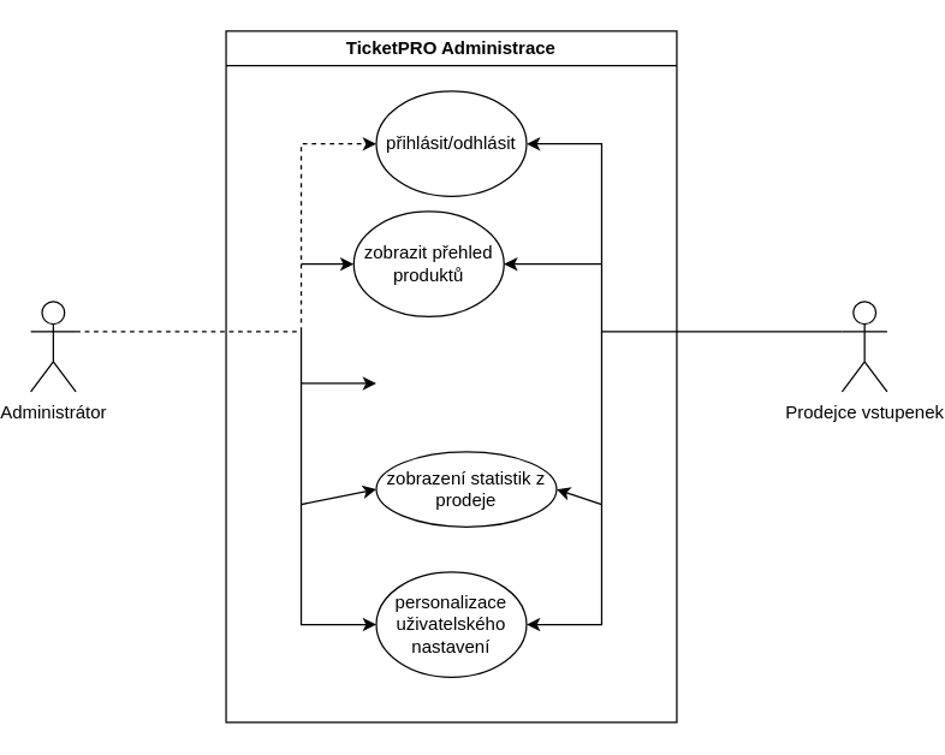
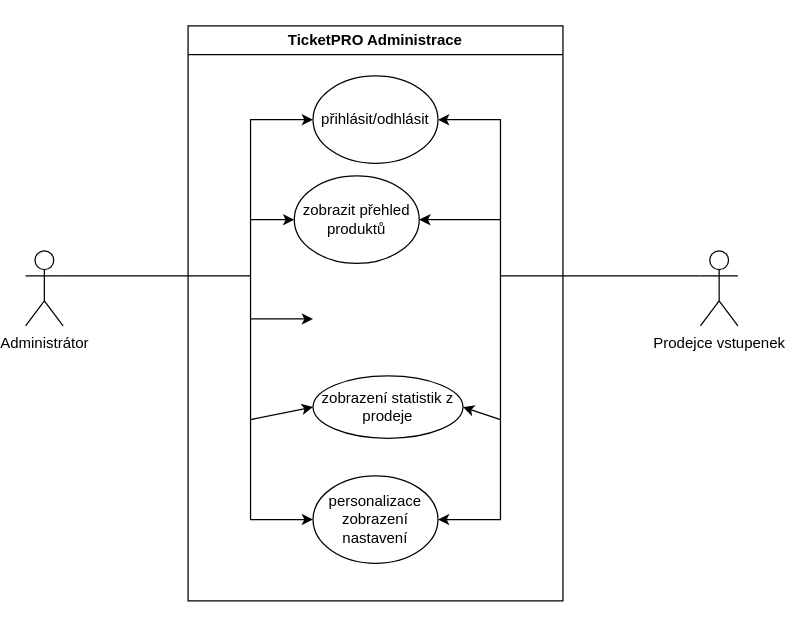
- <mxCell id="8" style="edgeStyle=orthogonalEdgeStyle;rounded=0;orthogonalLoop=1;jettySize=auto;html=1;exitX=1;exitY=0.333;exitDx=0;exitDy=0;exitPerimeter=0;entryX=0;entryY=0.5;entryDx=0;entryDy=0;dashed=1;" parent="1" source="9" target="3" edge="1"><mxGeometry relative="1" as="geometry"><Array as="points"><mxPoint x="200" y="220" /><mxPoint x="200" y="95" /></Array></mxGeometry></mxCell>
+ <mxCell id="8" style="edgeStyle=orthogonalEdgeStyle;rounded=0;orthogonalLoop=1;jettySize=auto;html=1;exitX=1;exitY=0.333;exitDx=0;exitDy=0;exitPerimeter=0;entryX=0;entryY=0.5;entryDx=0;entryDy=0;" parent="1" source="9" target="3" edge="1"><mxGeometry relative="1" as="geometry"><Array as="points"><mxPoint x="200" y="220" /><mxPoint x="200" y="95" /></Array></mxGeometry></mxCell>
- <mxCell id="6" value="personalizace uživatelského nastavení" style="ellipse;whiteSpace=wrap;html=1;" parent="2" vertex="1"><mxGeometry x="100" y="360" width="100" height="70" as="geometry" /></mxCell>
+ <mxCell id="6" value="personalizace zobrazení nastavení" style="ellipse;whiteSpace=wrap;html=1;" parent="2" vertex="1"><mxGeometry x="100" y="360" width="100" height="70" as="geometry" /></mxCell>
